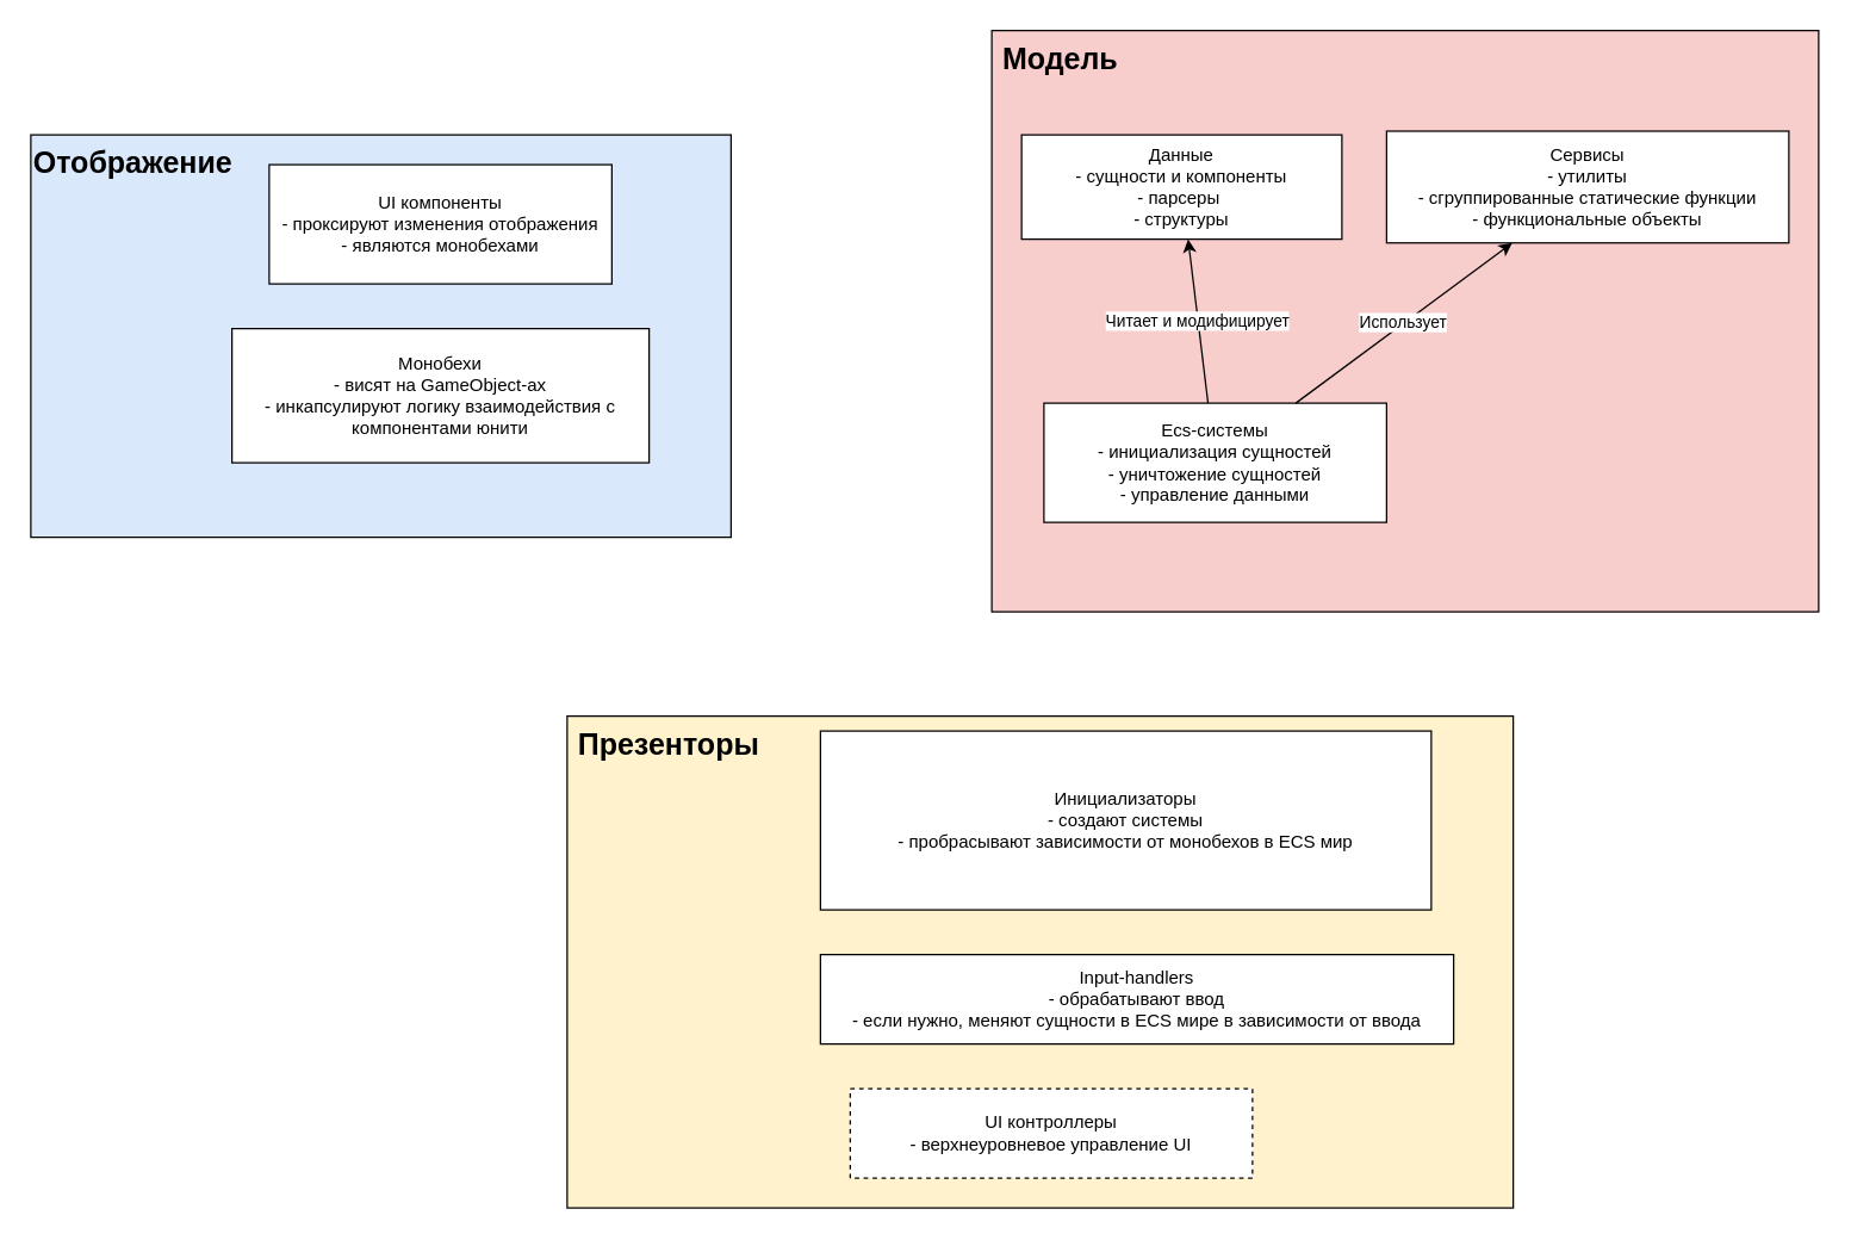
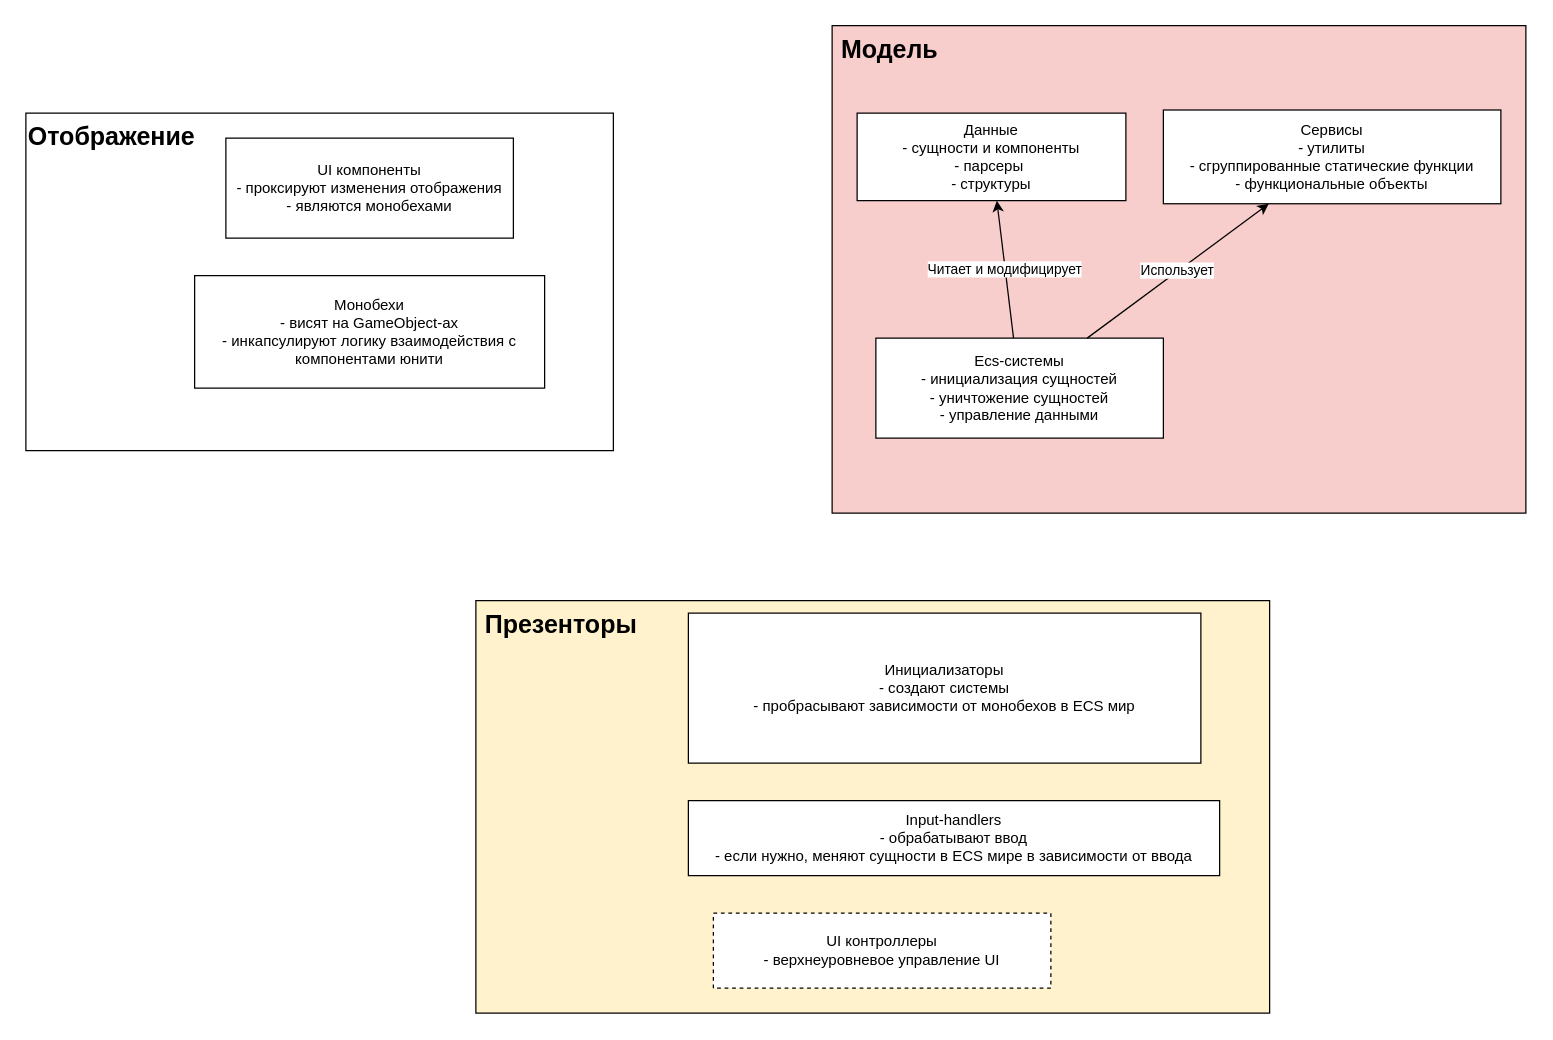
- <mxCell id="2" value="Отображение" style="rounded=0;whiteSpace=wrap;html=1;fontSize=20;align=left;fontStyle=1;verticalAlign=top;fillColor=#dae8fc;" vertex="1" parent="1"><mxGeometry x="20" y="90" width="470" height="270" as="geometry" /></mxCell>
+ <mxCell id="2" value="Отображение" style="rounded=0;whiteSpace=wrap;html=1;fontSize=20;align=left;fontStyle=1;verticalAlign=top;" vertex="1" parent="1"><mxGeometry x="20" y="90" width="470" height="270" as="geometry" /></mxCell>
